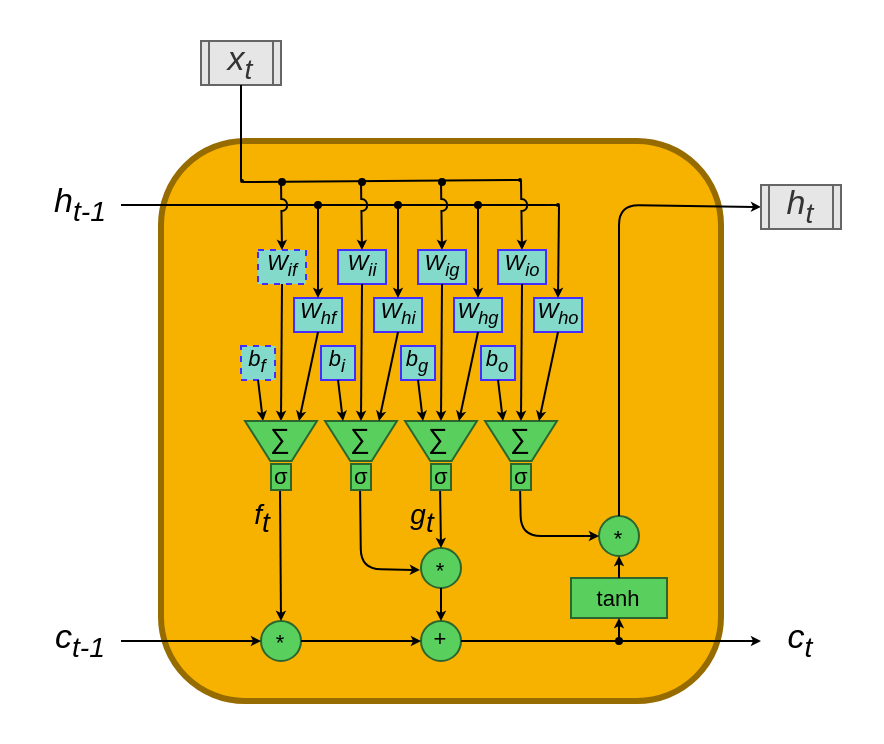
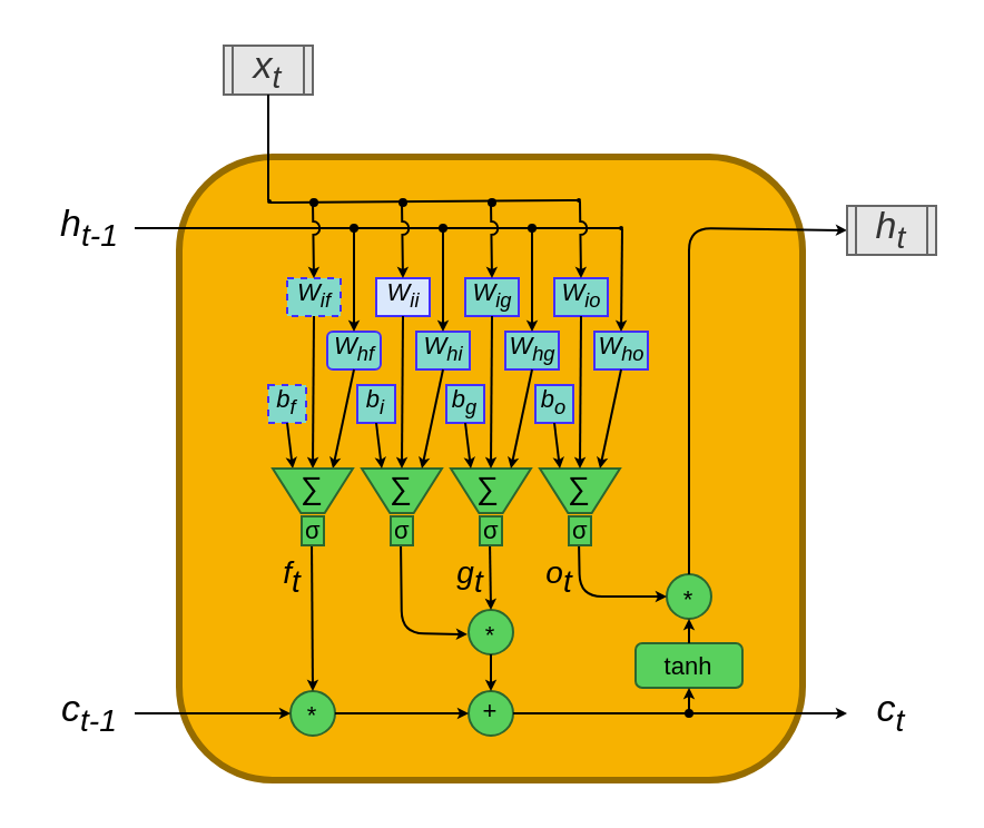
- <mxCell id="23" value="&lt;i&gt;&lt;font style=&quot;font-size: 11px&quot;&gt;W&lt;font style=&quot;font-size: 11px&quot;&gt;&lt;sub&gt;ii&lt;/sub&gt;&lt;/font&gt;&lt;/font&gt;&lt;/i&gt;" style="rounded=0;whiteSpace=wrap;html=1;strokeColor=#432EFF;fillColor=#83D9CA;fontSize=11;" vertex="1" parent="1"><mxGeometry x="168.5" y="124.5" width="24" height="17" as="geometry" /></mxCell>
+ <mxCell id="23" value="&lt;i&gt;&lt;font style=&quot;font-size: 11px&quot;&gt;W&lt;font style=&quot;font-size: 11px&quot;&gt;&lt;sub&gt;ii&lt;/sub&gt;&lt;/font&gt;&lt;/font&gt;&lt;/i&gt;" style="rounded=0;whiteSpace=wrap;html=1;strokeColor=#432EFF;fillColor=#dae8fc;fontSize=11;" vertex="1" parent="1"><mxGeometry x="168.5" y="124.5" width="24" height="17" as="geometry" /></mxCell>
- <mxCell id="20" value="&lt;i&gt;&lt;font style=&quot;font-size: 11px&quot;&gt;W&lt;font style=&quot;font-size: 11px&quot;&gt;&lt;sub&gt;hf&lt;/sub&gt;&lt;/font&gt;&lt;/font&gt;&lt;/i&gt;" style="rounded=0;whiteSpace=wrap;html=1;strokeColor=#432EFF;fillColor=#83D9CA;fontSize=11;" vertex="1" parent="1"><mxGeometry x="146.5" y="148.5" width="24" height="17" as="geometry" /></mxCell>
+ <mxCell id="20" value="&lt;i&gt;&lt;font style=&quot;font-size: 11px&quot;&gt;W&lt;font style=&quot;font-size: 11px&quot;&gt;&lt;sub&gt;hf&lt;/sub&gt;&lt;/font&gt;&lt;/font&gt;&lt;/i&gt;" style="whiteSpace=wrap;html=1;strokeColor=#432EFF;fillColor=#83D9CA;fontSize=11;rounded=1;" vertex="1" parent="1"><mxGeometry x="146.5" y="148.5" width="24" height="17" as="geometry" /></mxCell>
+ <mxCell id="79" value="&lt;i&gt;o&lt;font style=&quot;font-size: 14px&quot;&gt;&lt;sub style=&quot;font-size: 14px&quot;&gt;t&lt;/sub&gt;&lt;/font&gt;&lt;/i&gt;" style="text;html=1;strokeColor=none;fillColor=none;align=center;verticalAlign=middle;whiteSpace=wrap;rounded=0;fontSize=14;" vertex="1" parent="1"><mxGeometry x="241.5" y="247.5" width="18" height="22" as="geometry" /></mxCell>
- <mxCell id="67" value="tanh" style="rounded=0;whiteSpace=wrap;html=1;strokeColor=#2C662E;strokeWidth=1;fillColor=#59D05D;fontSize=11;" vertex="1" parent="1"><mxGeometry x="285" y="288.5" width="48" height="20" as="geometry" /></mxCell>
+ <mxCell id="67" value="tanh" style="whiteSpace=wrap;html=1;strokeColor=#2C662E;strokeWidth=1;fillColor=#59D05D;fontSize=11;rounded=1;" vertex="1" parent="1"><mxGeometry x="285" y="288.5" width="48" height="20" as="geometry" /></mxCell>
